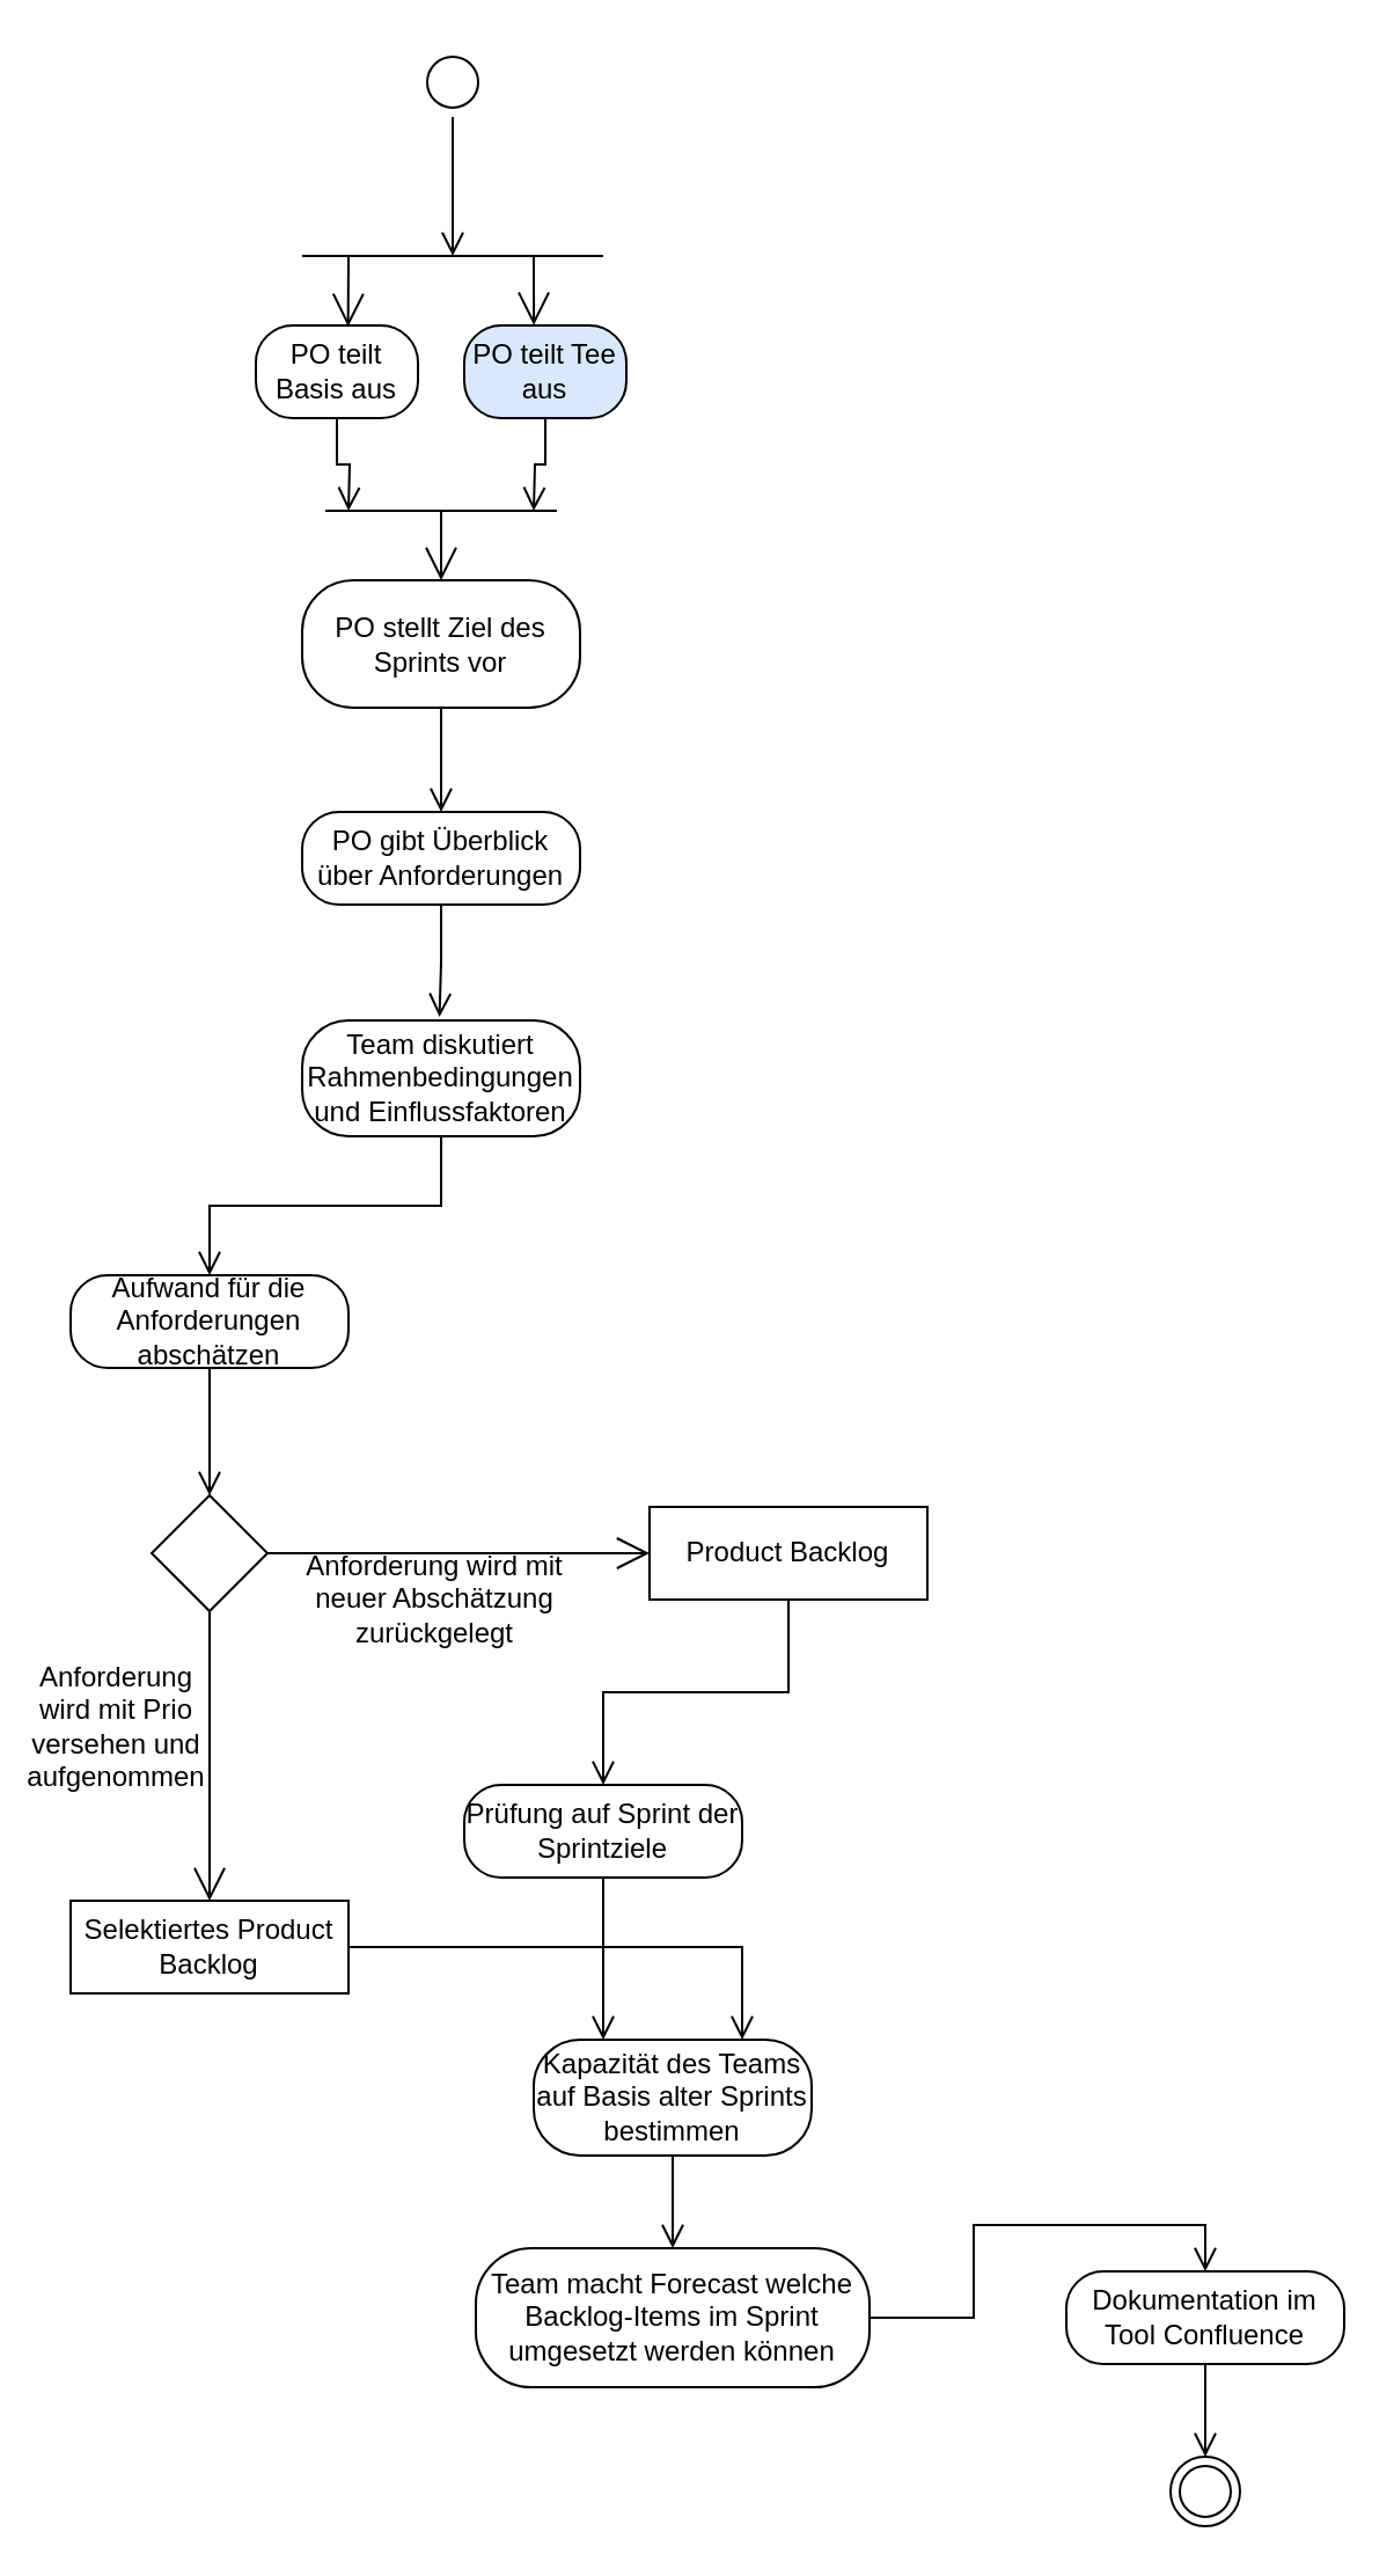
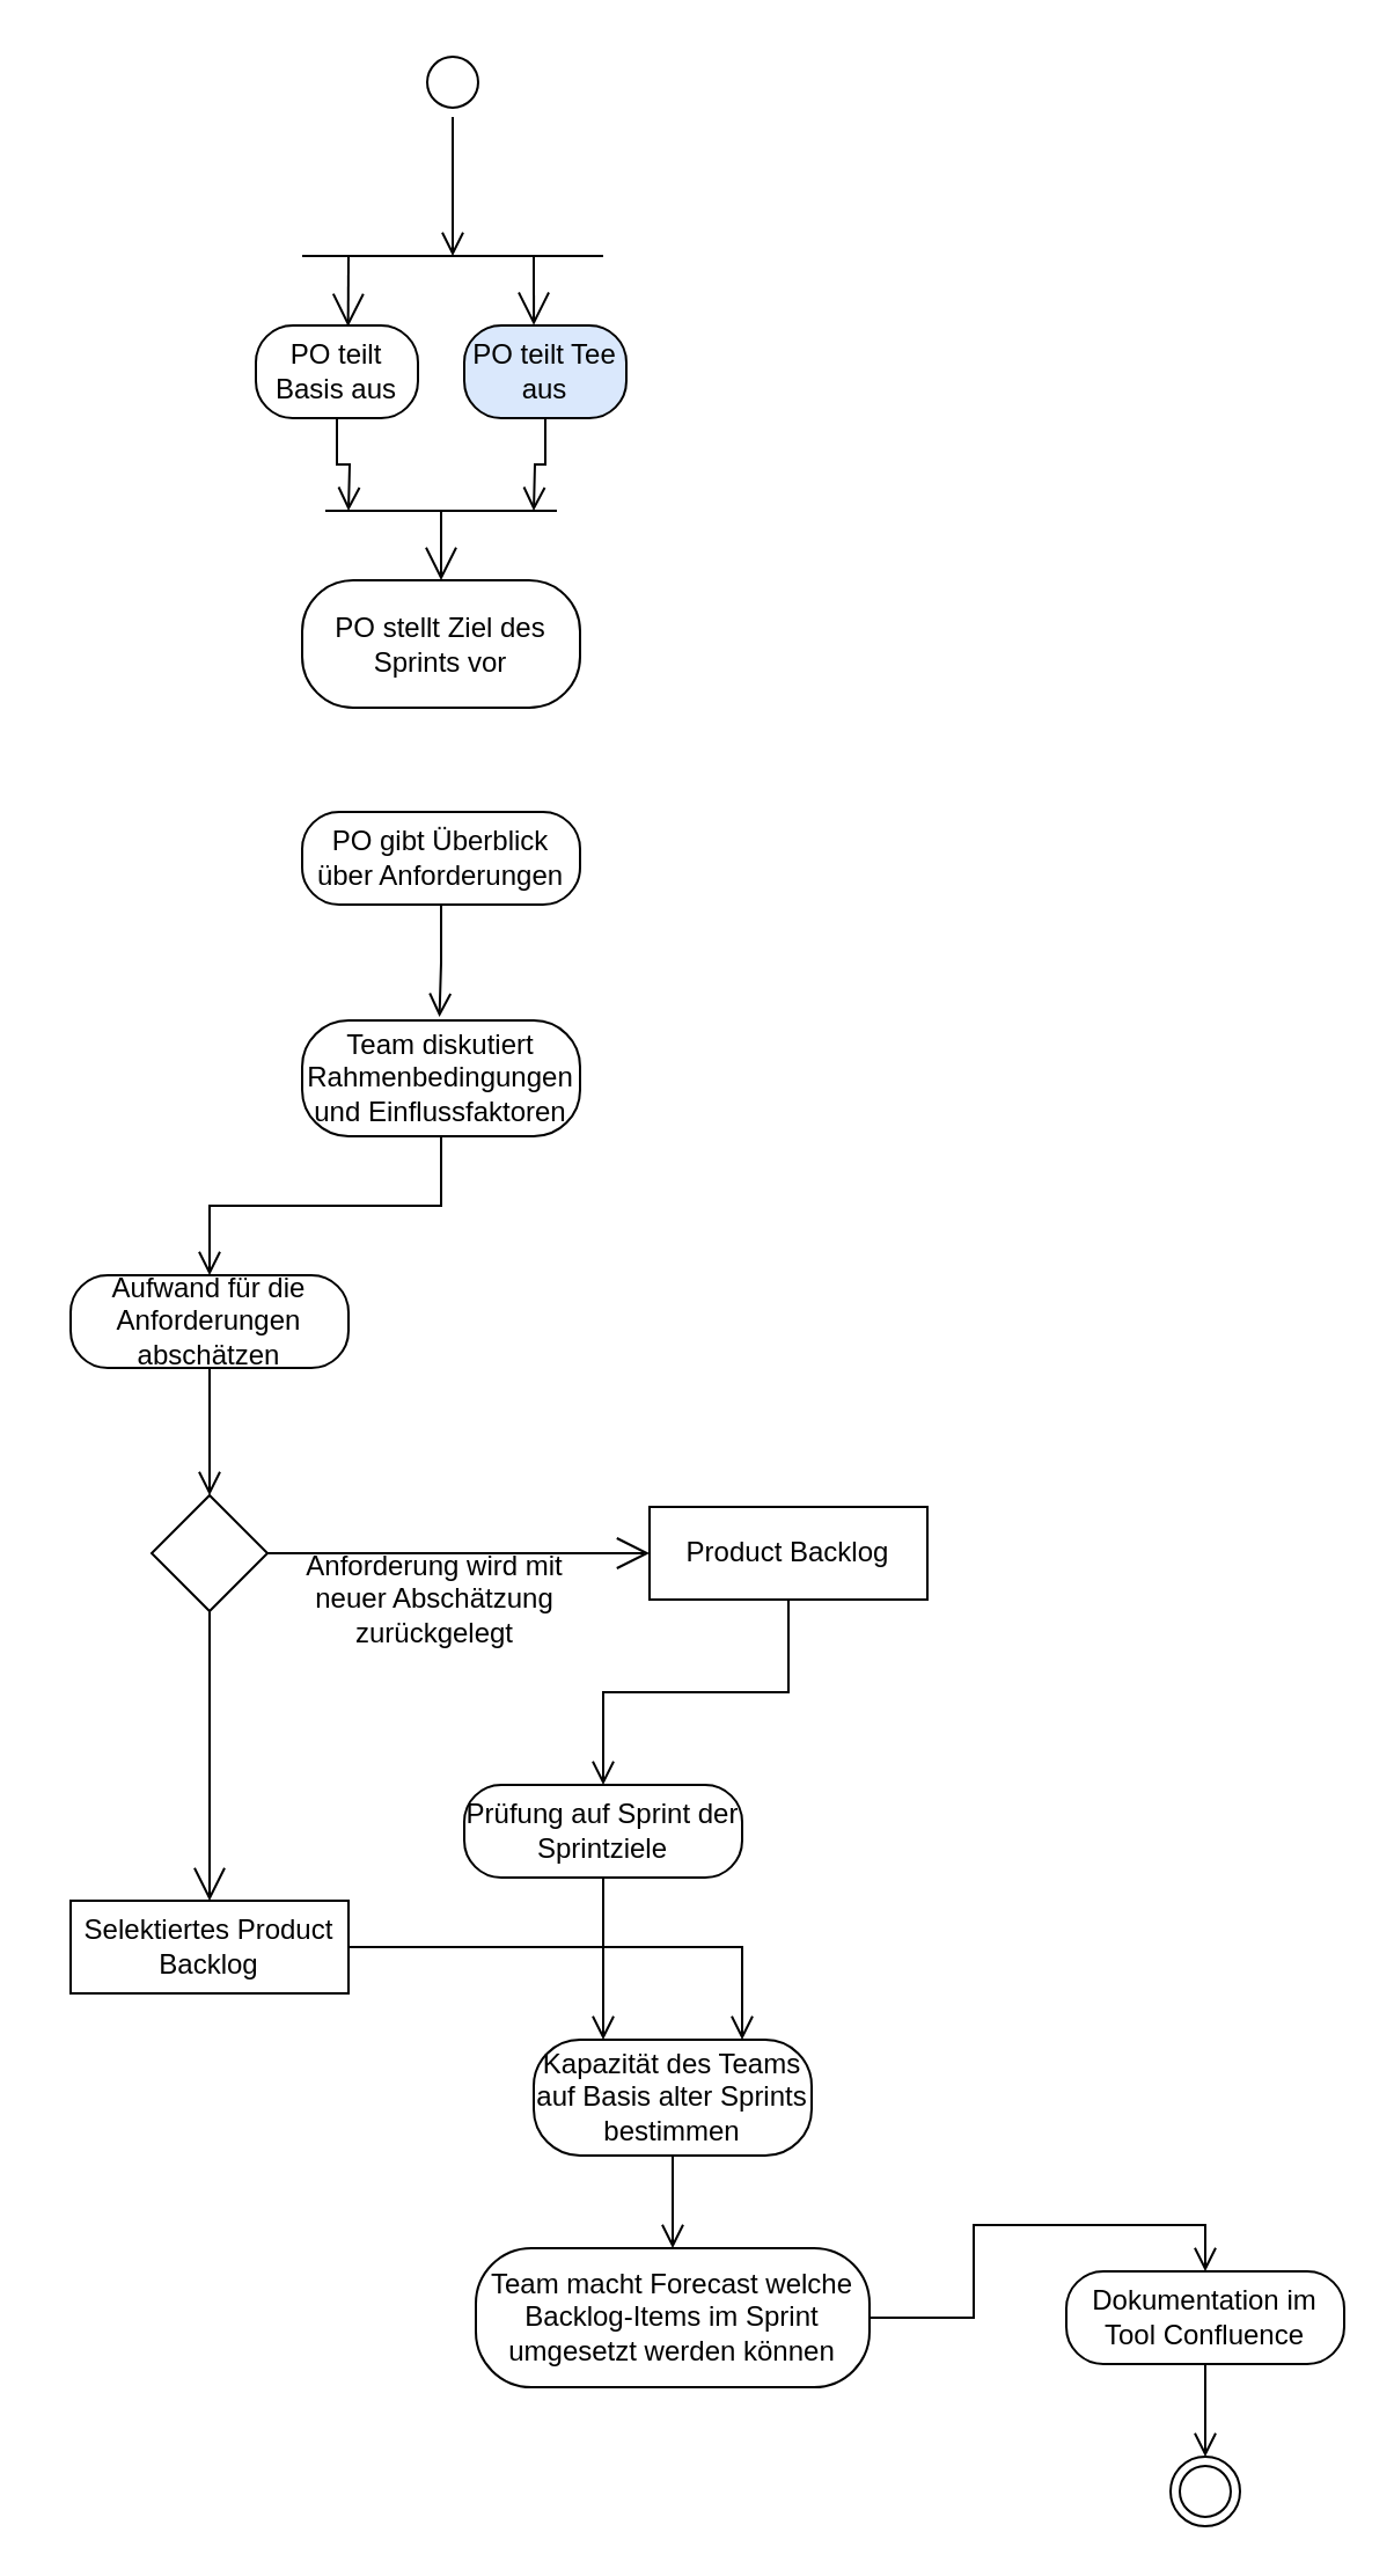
- <mxCell id="14" value="" style="edgeStyle=orthogonalEdgeStyle;html=1;verticalAlign=bottom;endArrow=open;endSize=8;rounded=0;entryX=0.5;entryY=0;entryDx=0;entryDy=0;exitX=0.5;exitY=1;exitDx=0;exitDy=0;" edge="1" parent="1" source="13" target="15"><mxGeometry relative="1" as="geometry"><mxPoint x="189.76" y="350" as="targetPoint" /><mxPoint x="189.76" y="290" as="sourcePoint" /></mxGeometry></mxCell>
- <mxCell id="29" value="Anforderung wird mit Prio versehen und aufgenommen" style="text;html=1;align=center;verticalAlign=middle;whiteSpace=wrap;rounded=0;" vertex="1" parent="1"><mxGeometry x="20" y="710" width="60" height="70" as="geometry" /></mxCell>
